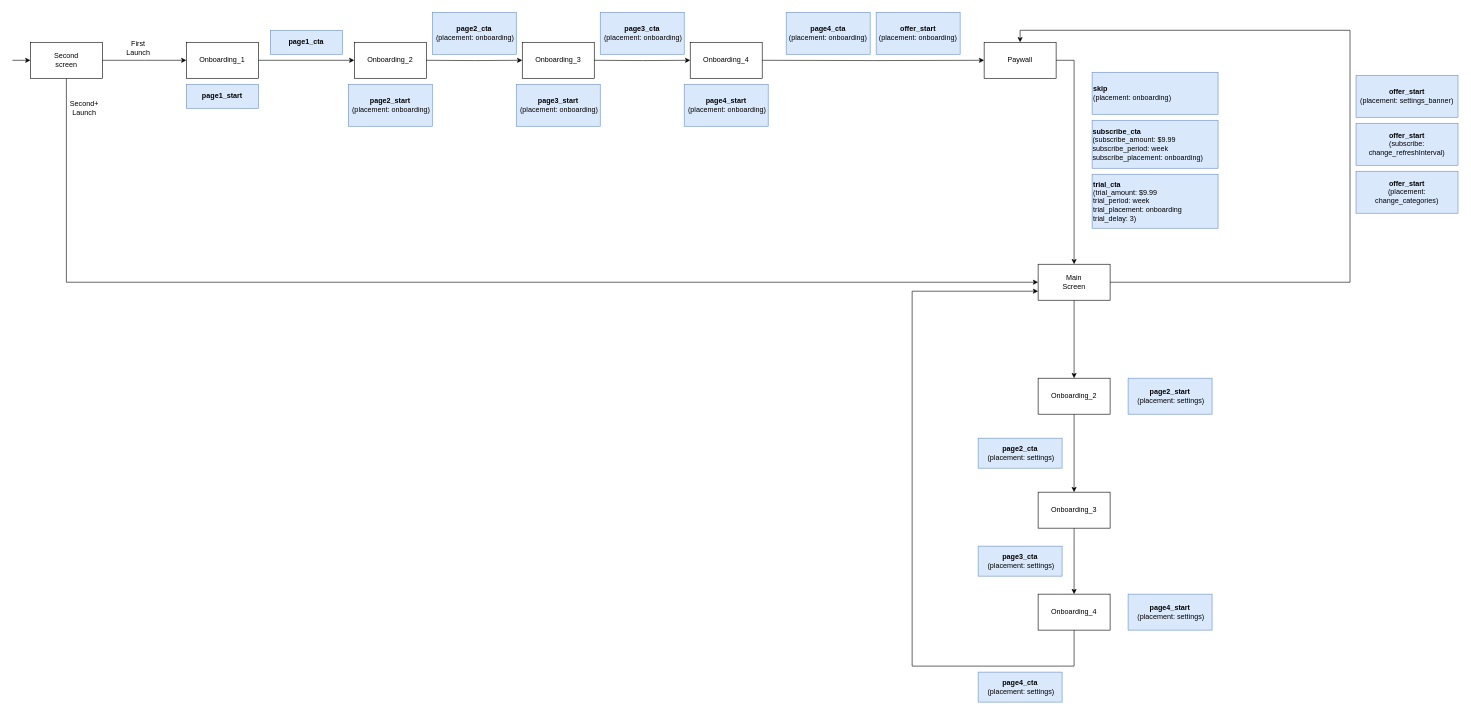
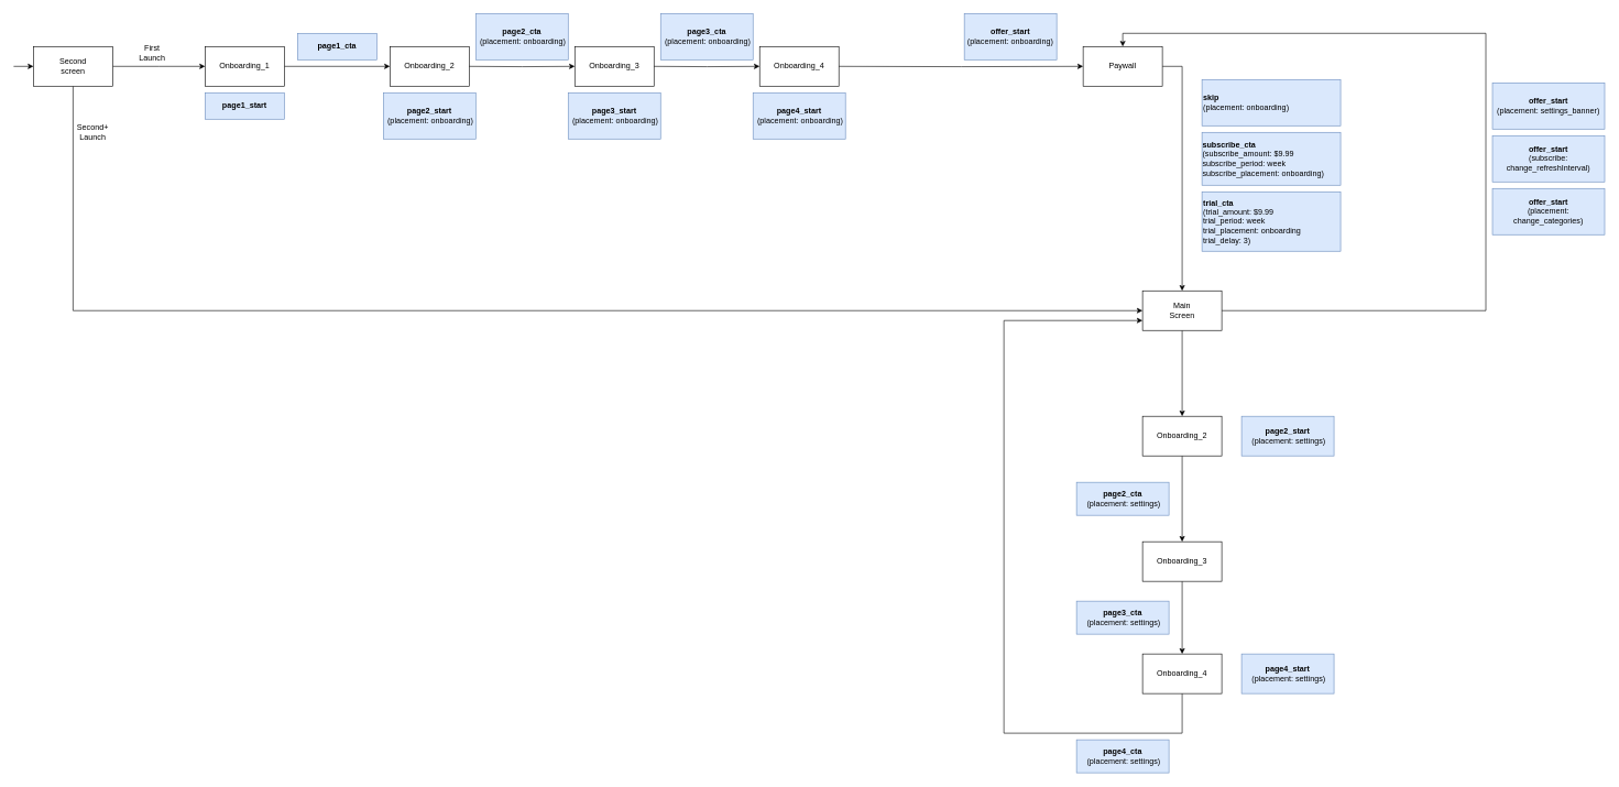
- <mxCell id="34" value="&lt;b&gt;page4_cta&lt;/b&gt; &lt;br&gt;(placement: onboarding)" style="text;html=1;strokeColor=#6c8ebf;fillColor=#dae8fc;align=center;verticalAlign=middle;whiteSpace=wrap;rounded=0;" vertex="1" parent="1"><mxGeometry x="1310" y="20" width="140" height="70" as="geometry" /></mxCell>
- <mxCell id="39" value="Second+&lt;br&gt;Launch" style="text;html=1;strokeColor=none;fillColor=none;align=center;verticalAlign=middle;whiteSpace=wrap;rounded=0;" vertex="1" parent="1"><mxGeometry x="120" y="170" width="40" height="20" as="geometry" /></mxCell>
+ <mxCell id="39" value="Second+&lt;br&gt;Launch" style="text;html=1;strokeColor=none;fillColor=none;align=center;verticalAlign=middle;whiteSpace=wrap;rounded=0;" vertex="1" parent="1"><mxGeometry x="120" y="190" width="40" height="20" as="geometry" /></mxCell>
